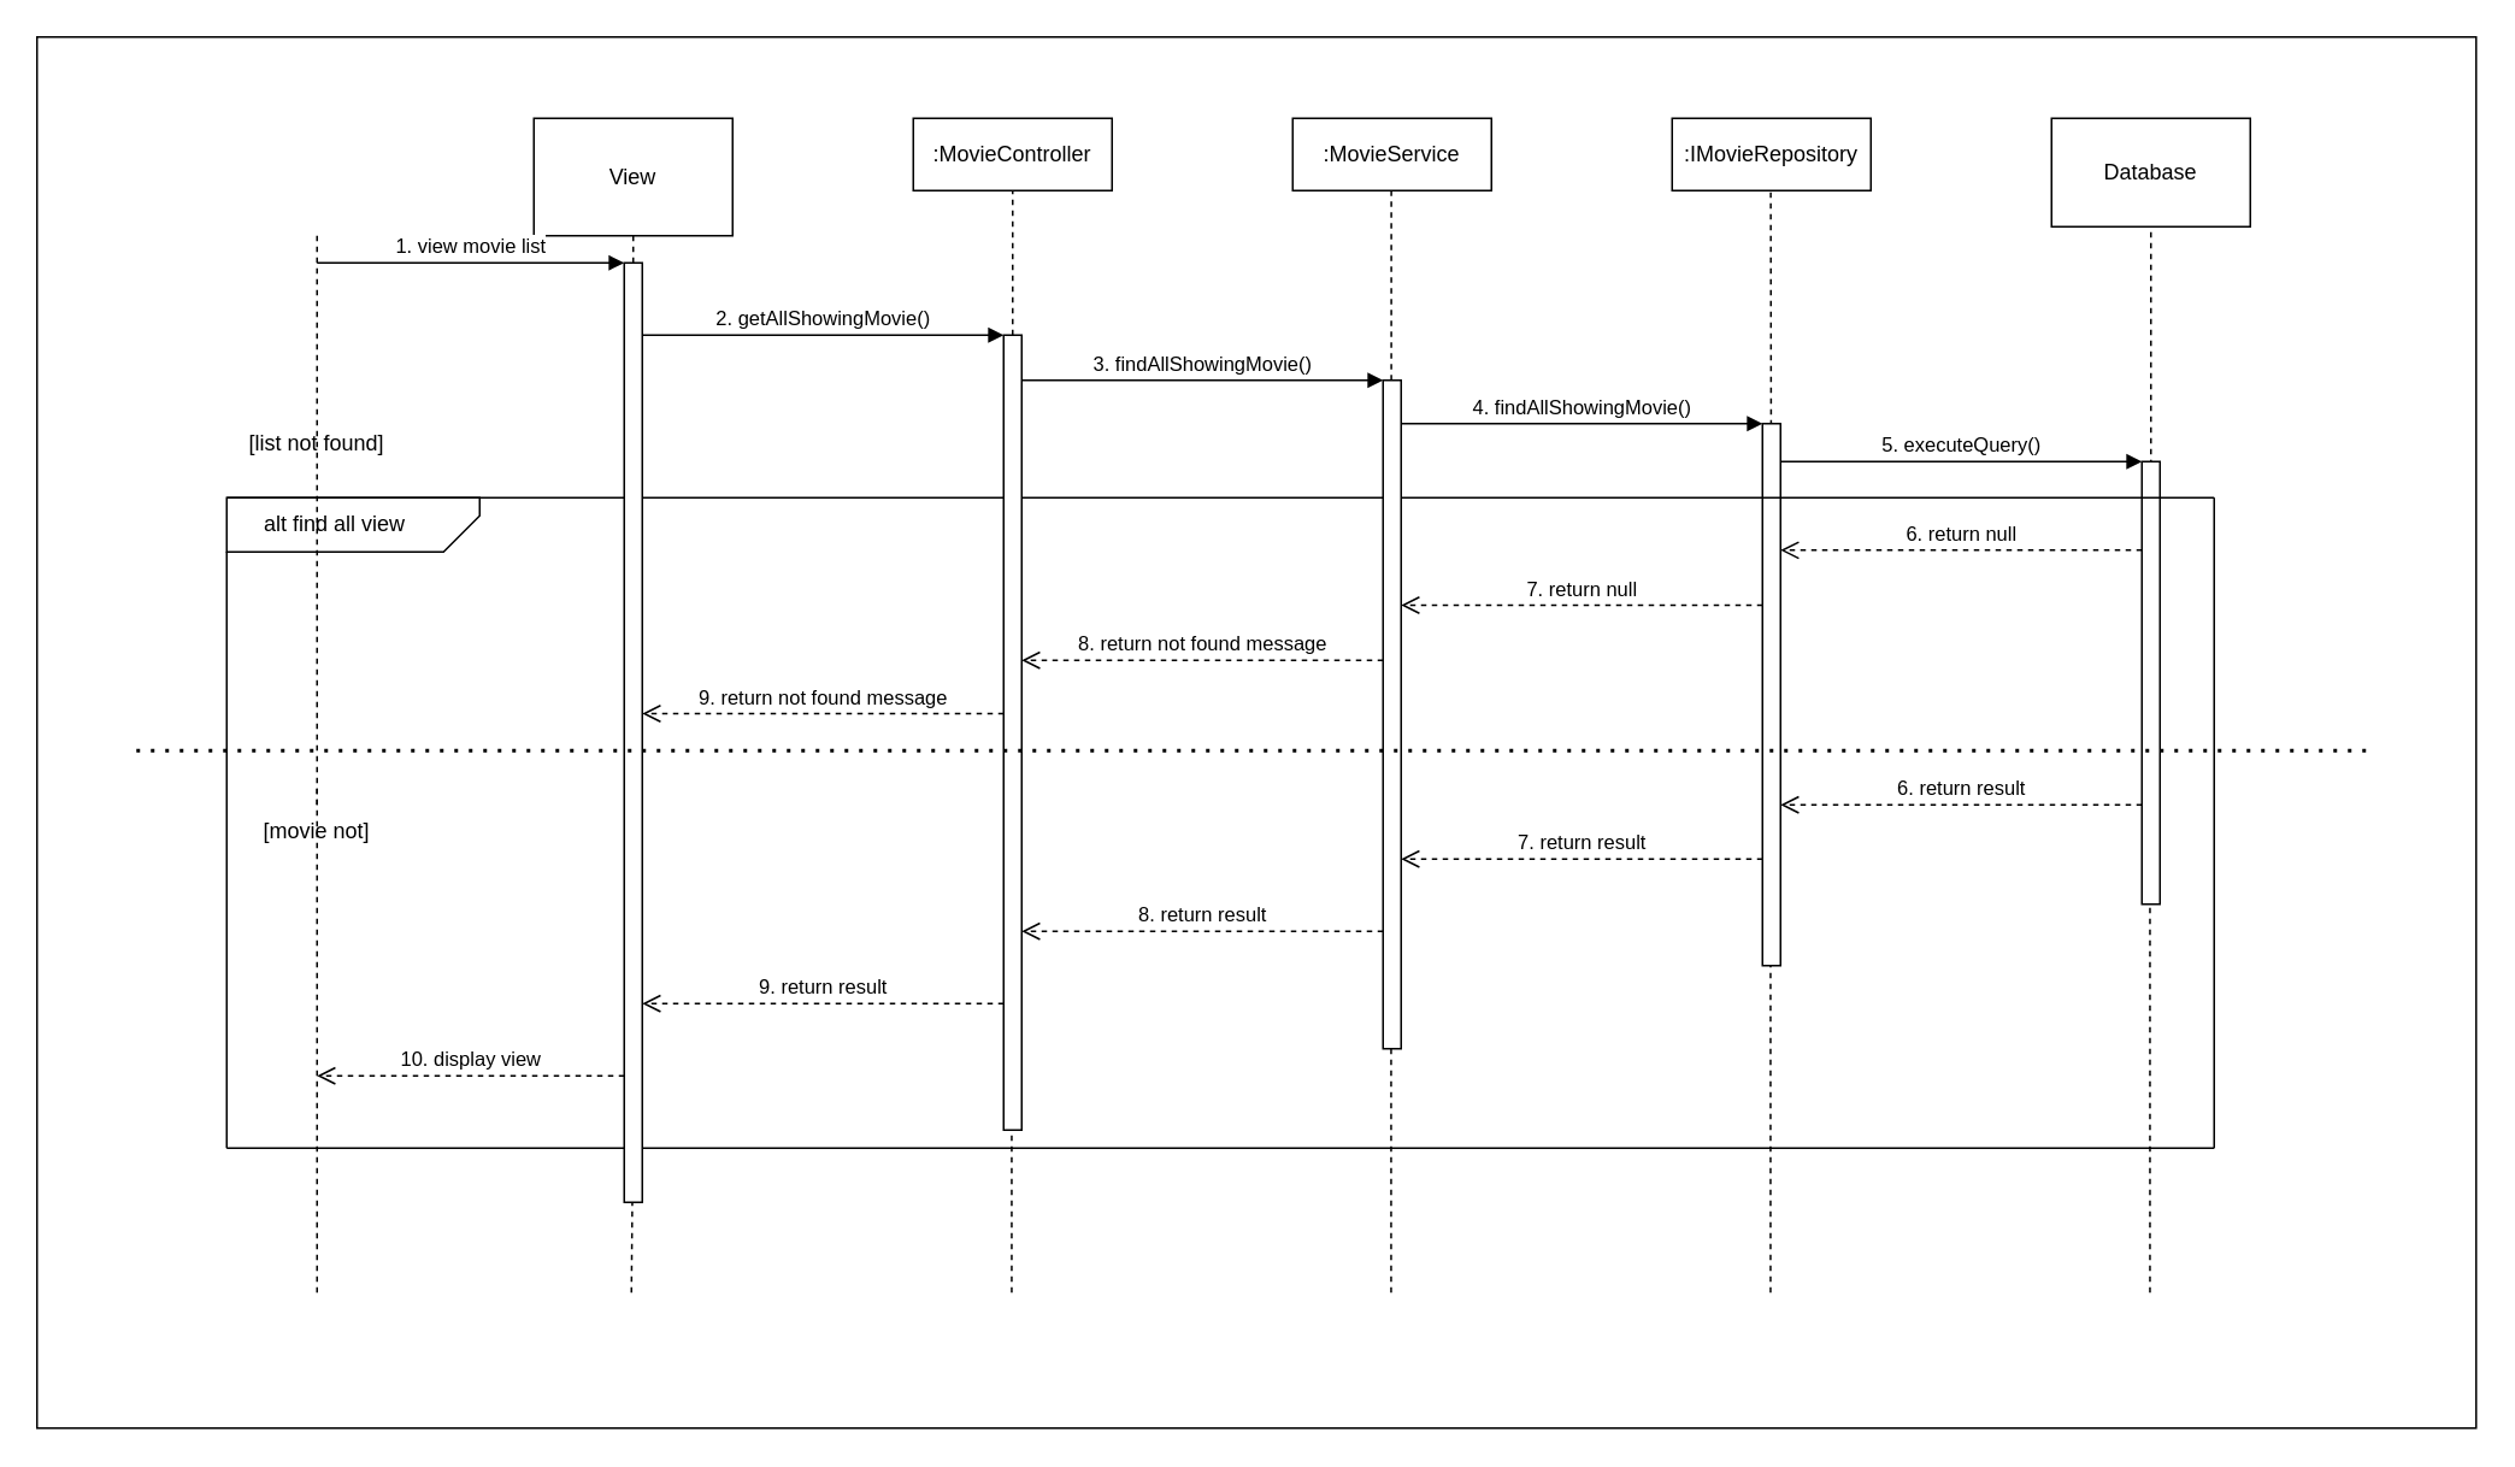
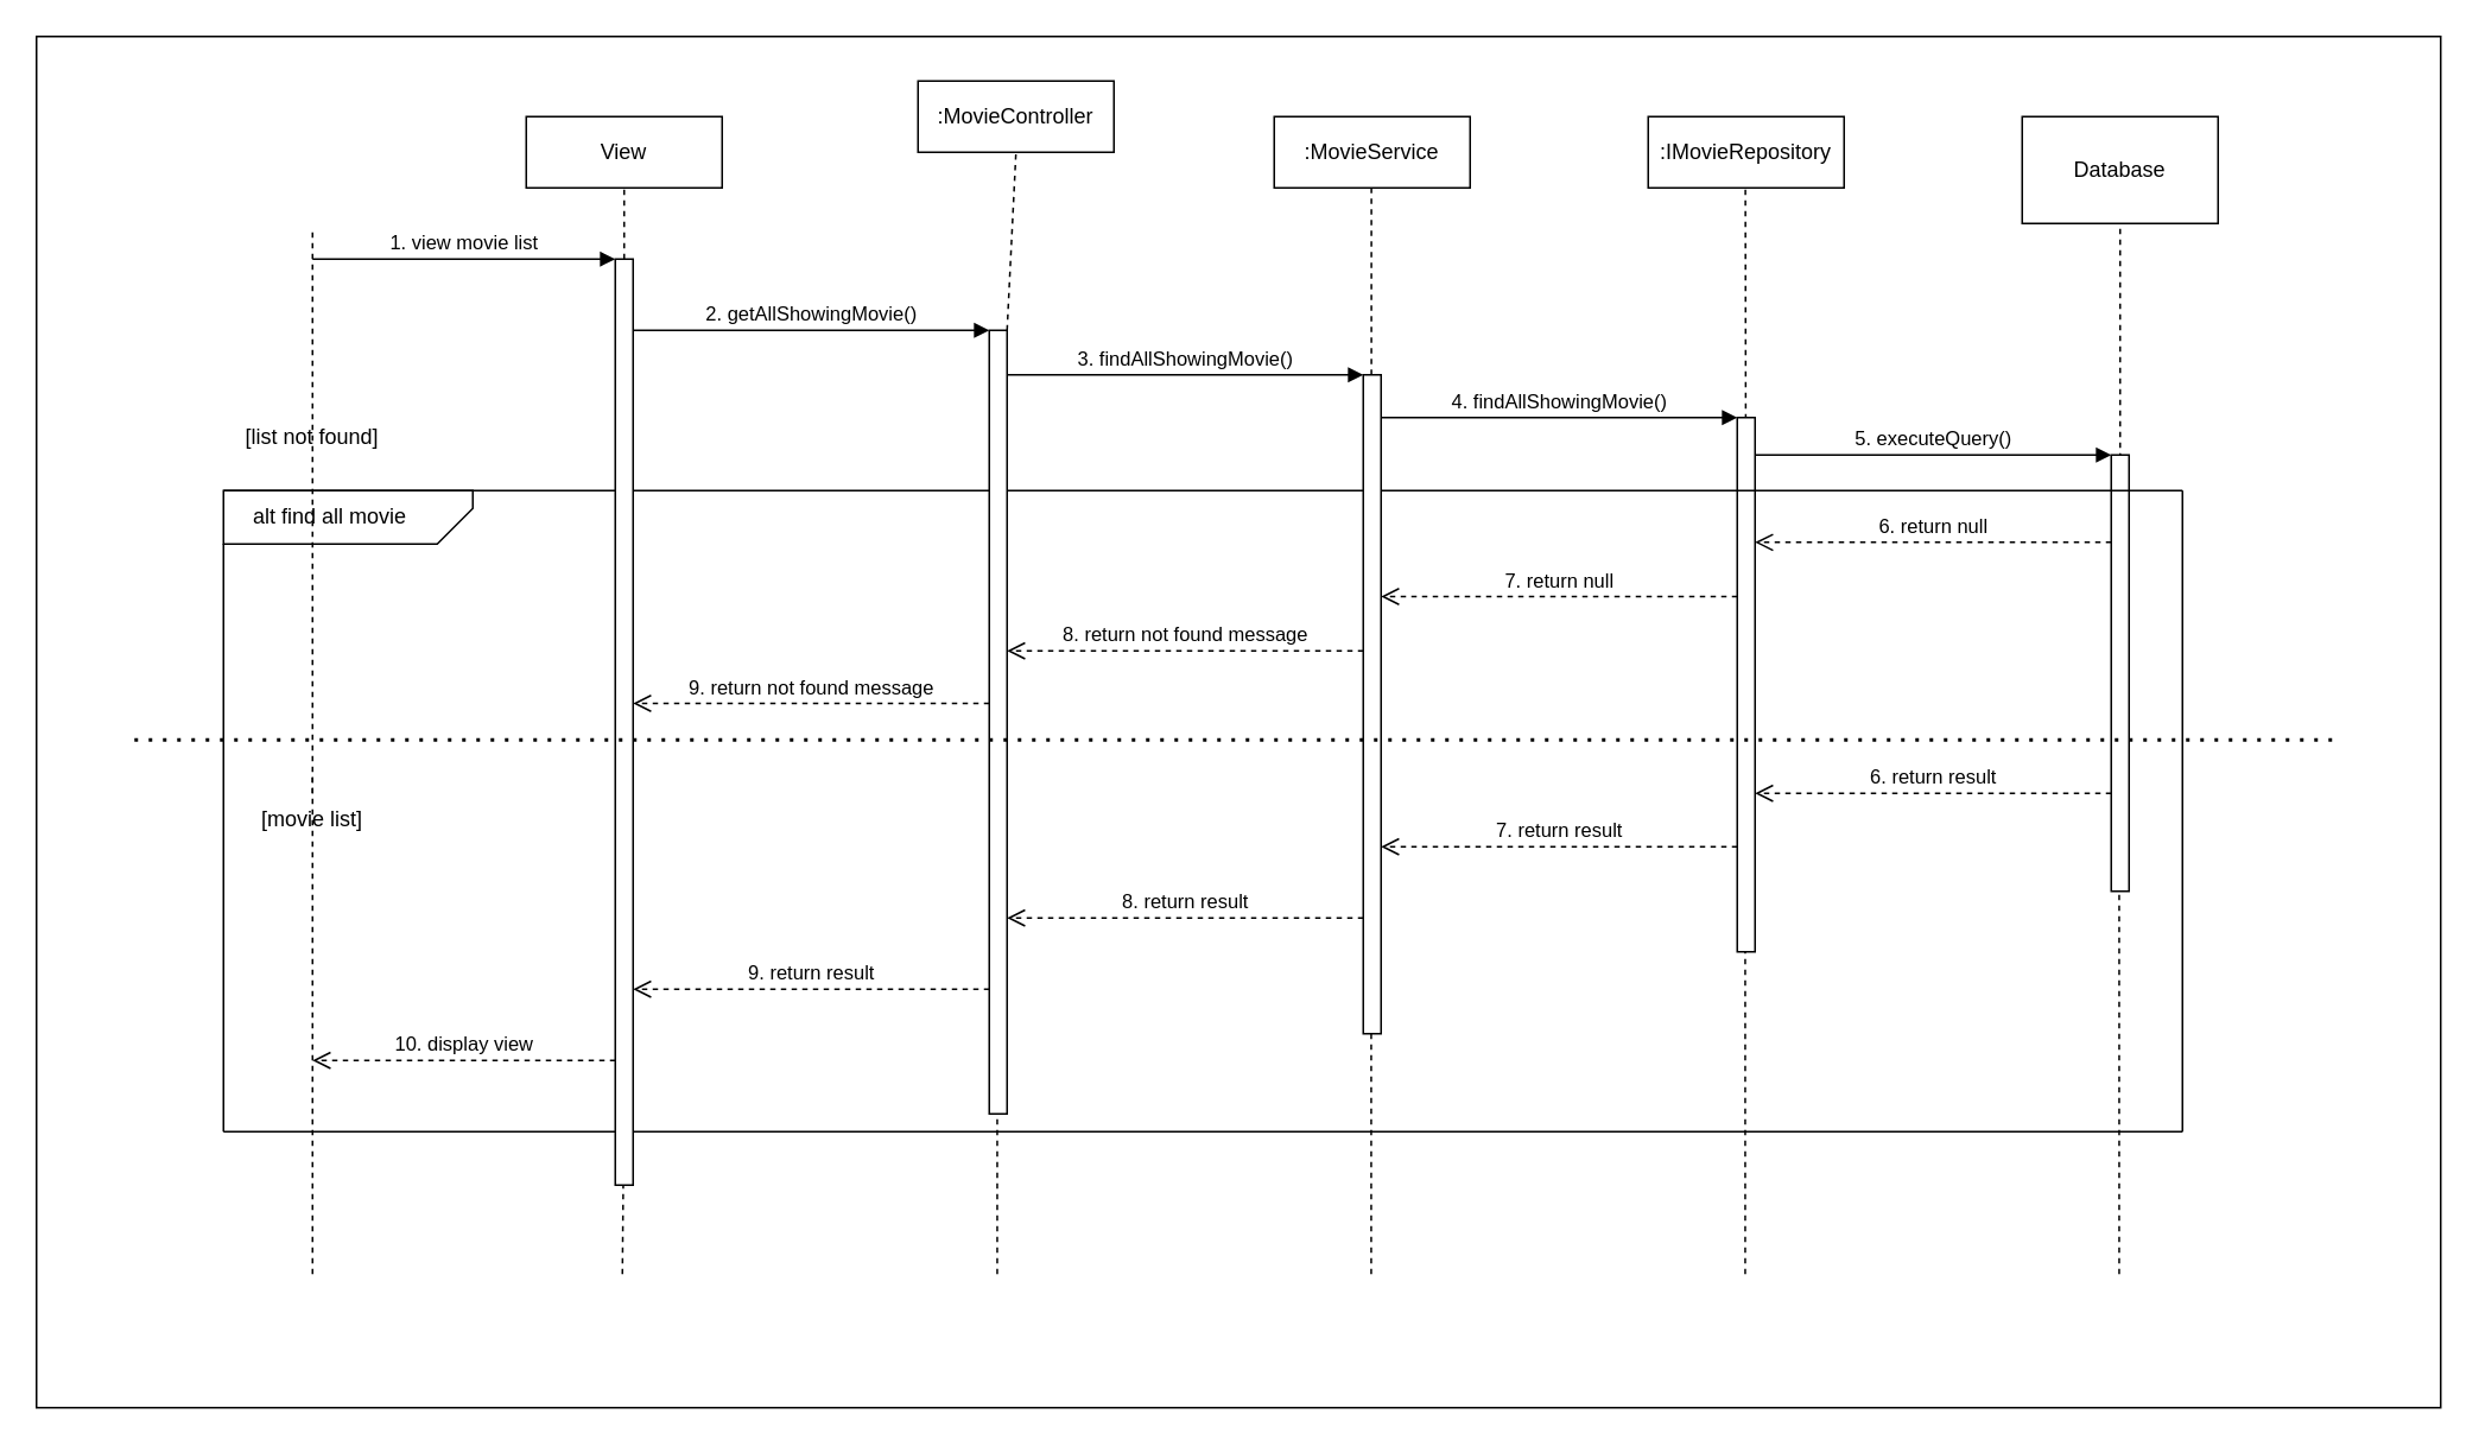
- <mxCell id="4" value=":MovieController" style="rounded=0;whiteSpace=wrap;html=1;" vertex="1" parent="1"><mxGeometry x="505" y="65" width="110" height="40" as="geometry" /></mxCell>
+ <mxCell id="4" value=":MovieController" style="rounded=0;whiteSpace=wrap;html=1;" vertex="1" parent="1"><mxGeometry x="515" y="45" width="110" height="40" as="geometry" /></mxCell>
- <mxCell id="3" value="View" style="rounded=0;whiteSpace=wrap;html=1;" vertex="1" parent="1"><mxGeometry x="295" y="65" width="110" height="65" as="geometry" /></mxCell>
+ <mxCell id="3" value="View" style="rounded=0;whiteSpace=wrap;html=1;" vertex="1" parent="1"><mxGeometry x="295" y="65" width="110" height="40" as="geometry" /></mxCell>
- <mxCell id="30" value="alt find all view" style="text;html=1;align=center;verticalAlign=middle;whiteSpace=wrap;rounded=0;" vertex="1" parent="1"><mxGeometry x="125" y="275" width="120" height="30" as="geometry" /></mxCell>
+ <mxCell id="30" value="alt find all movie" style="text;html=1;align=center;verticalAlign=middle;whiteSpace=wrap;rounded=0;" vertex="1" parent="1"><mxGeometry x="125" y="275" width="120" height="30" as="geometry" /></mxCell>
- <mxCell id="51" value="[movie not]" style="text;html=1;align=center;verticalAlign=middle;whiteSpace=wrap;rounded=0;" vertex="1" parent="1"><mxGeometry x="125" y="445" width="100" height="30" as="geometry" /></mxCell>
+ <mxCell id="51" value="[movie list]" style="text;html=1;align=center;verticalAlign=middle;whiteSpace=wrap;rounded=0;" vertex="1" parent="1"><mxGeometry x="125" y="445" width="100" height="30" as="geometry" /></mxCell>
